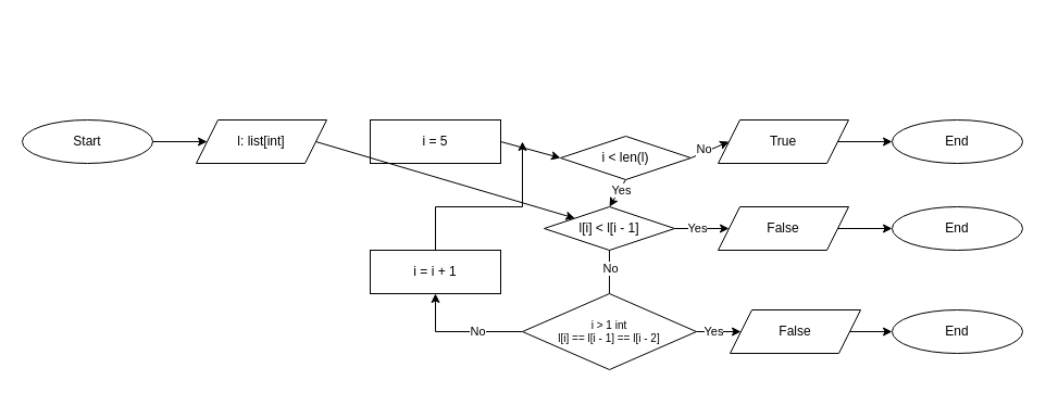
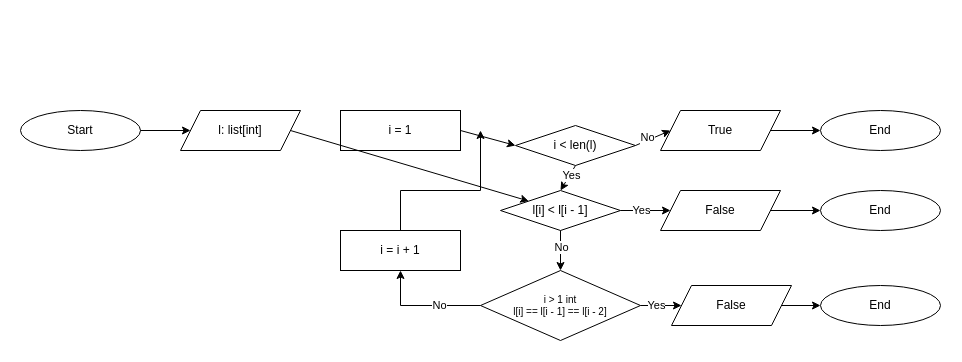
- <mxCell id="6" value="i = 5" style="rounded=0;whiteSpace=wrap;html=1;" vertex="1" parent="1"><mxGeometry x="340" y="110" width="120" height="40" as="geometry" /></mxCell>
+ <mxCell id="6" value="i = 1" style="rounded=0;whiteSpace=wrap;html=1;" vertex="1" parent="1"><mxGeometry x="340" y="110" width="120" height="40" as="geometry" /></mxCell>
- <mxCell id="26" value="" style="endArrow=none;html=1;rounded=0;exitX=0.5;exitY=1;exitDx=0;exitDy=0;entryX=0.5;entryY=0;entryDx=0;entryDy=0;" edge="1" parent="1" source="9" target="12"><mxGeometry width="50" height="50" relative="1" as="geometry"><mxPoint x="570" y="160" as="sourcePoint" /><mxPoint x="570" y="200" as="targetPoint" /></mxGeometry></mxCell>
+ <mxCell id="26" value="" style="endArrow=classic;html=1;rounded=0;exitX=0.5;exitY=1;exitDx=0;exitDy=0;entryX=0.5;entryY=0;entryDx=0;entryDy=0;" edge="1" parent="1" source="9" target="12"><mxGeometry width="50" height="50" relative="1" as="geometry"><mxPoint x="570" y="160" as="sourcePoint" /><mxPoint x="570" y="200" as="targetPoint" /></mxGeometry></mxCell>
